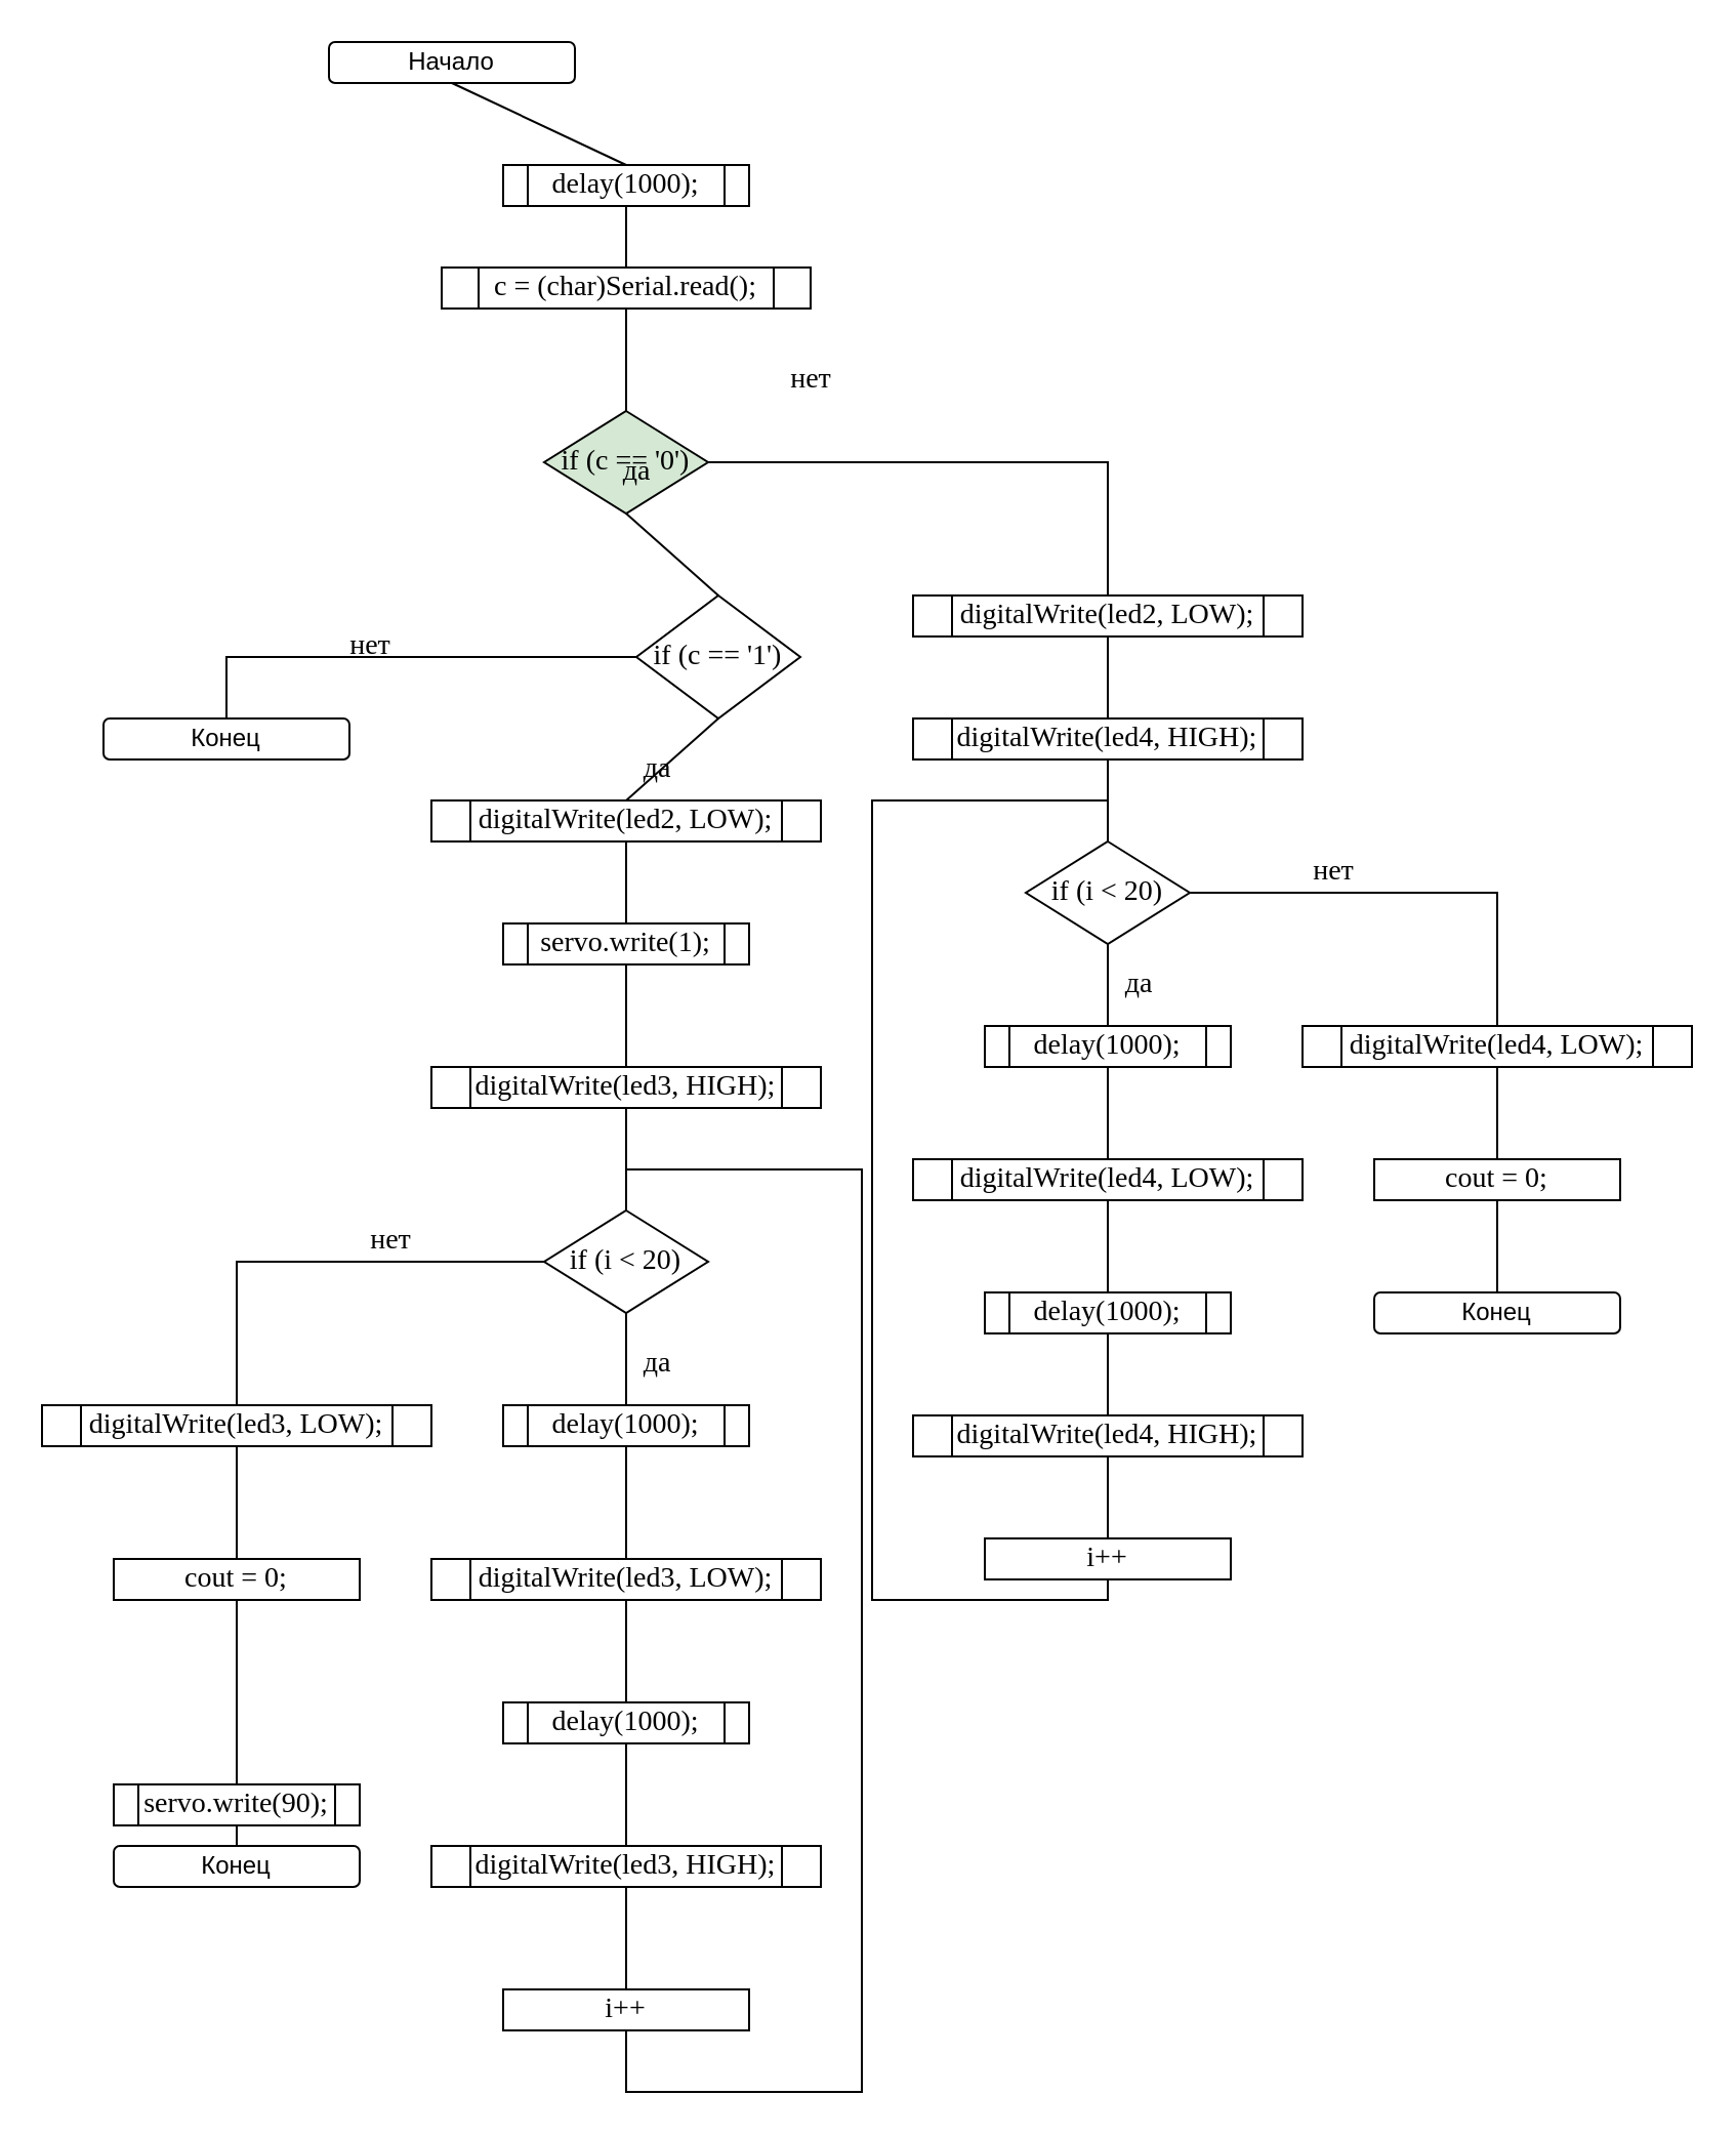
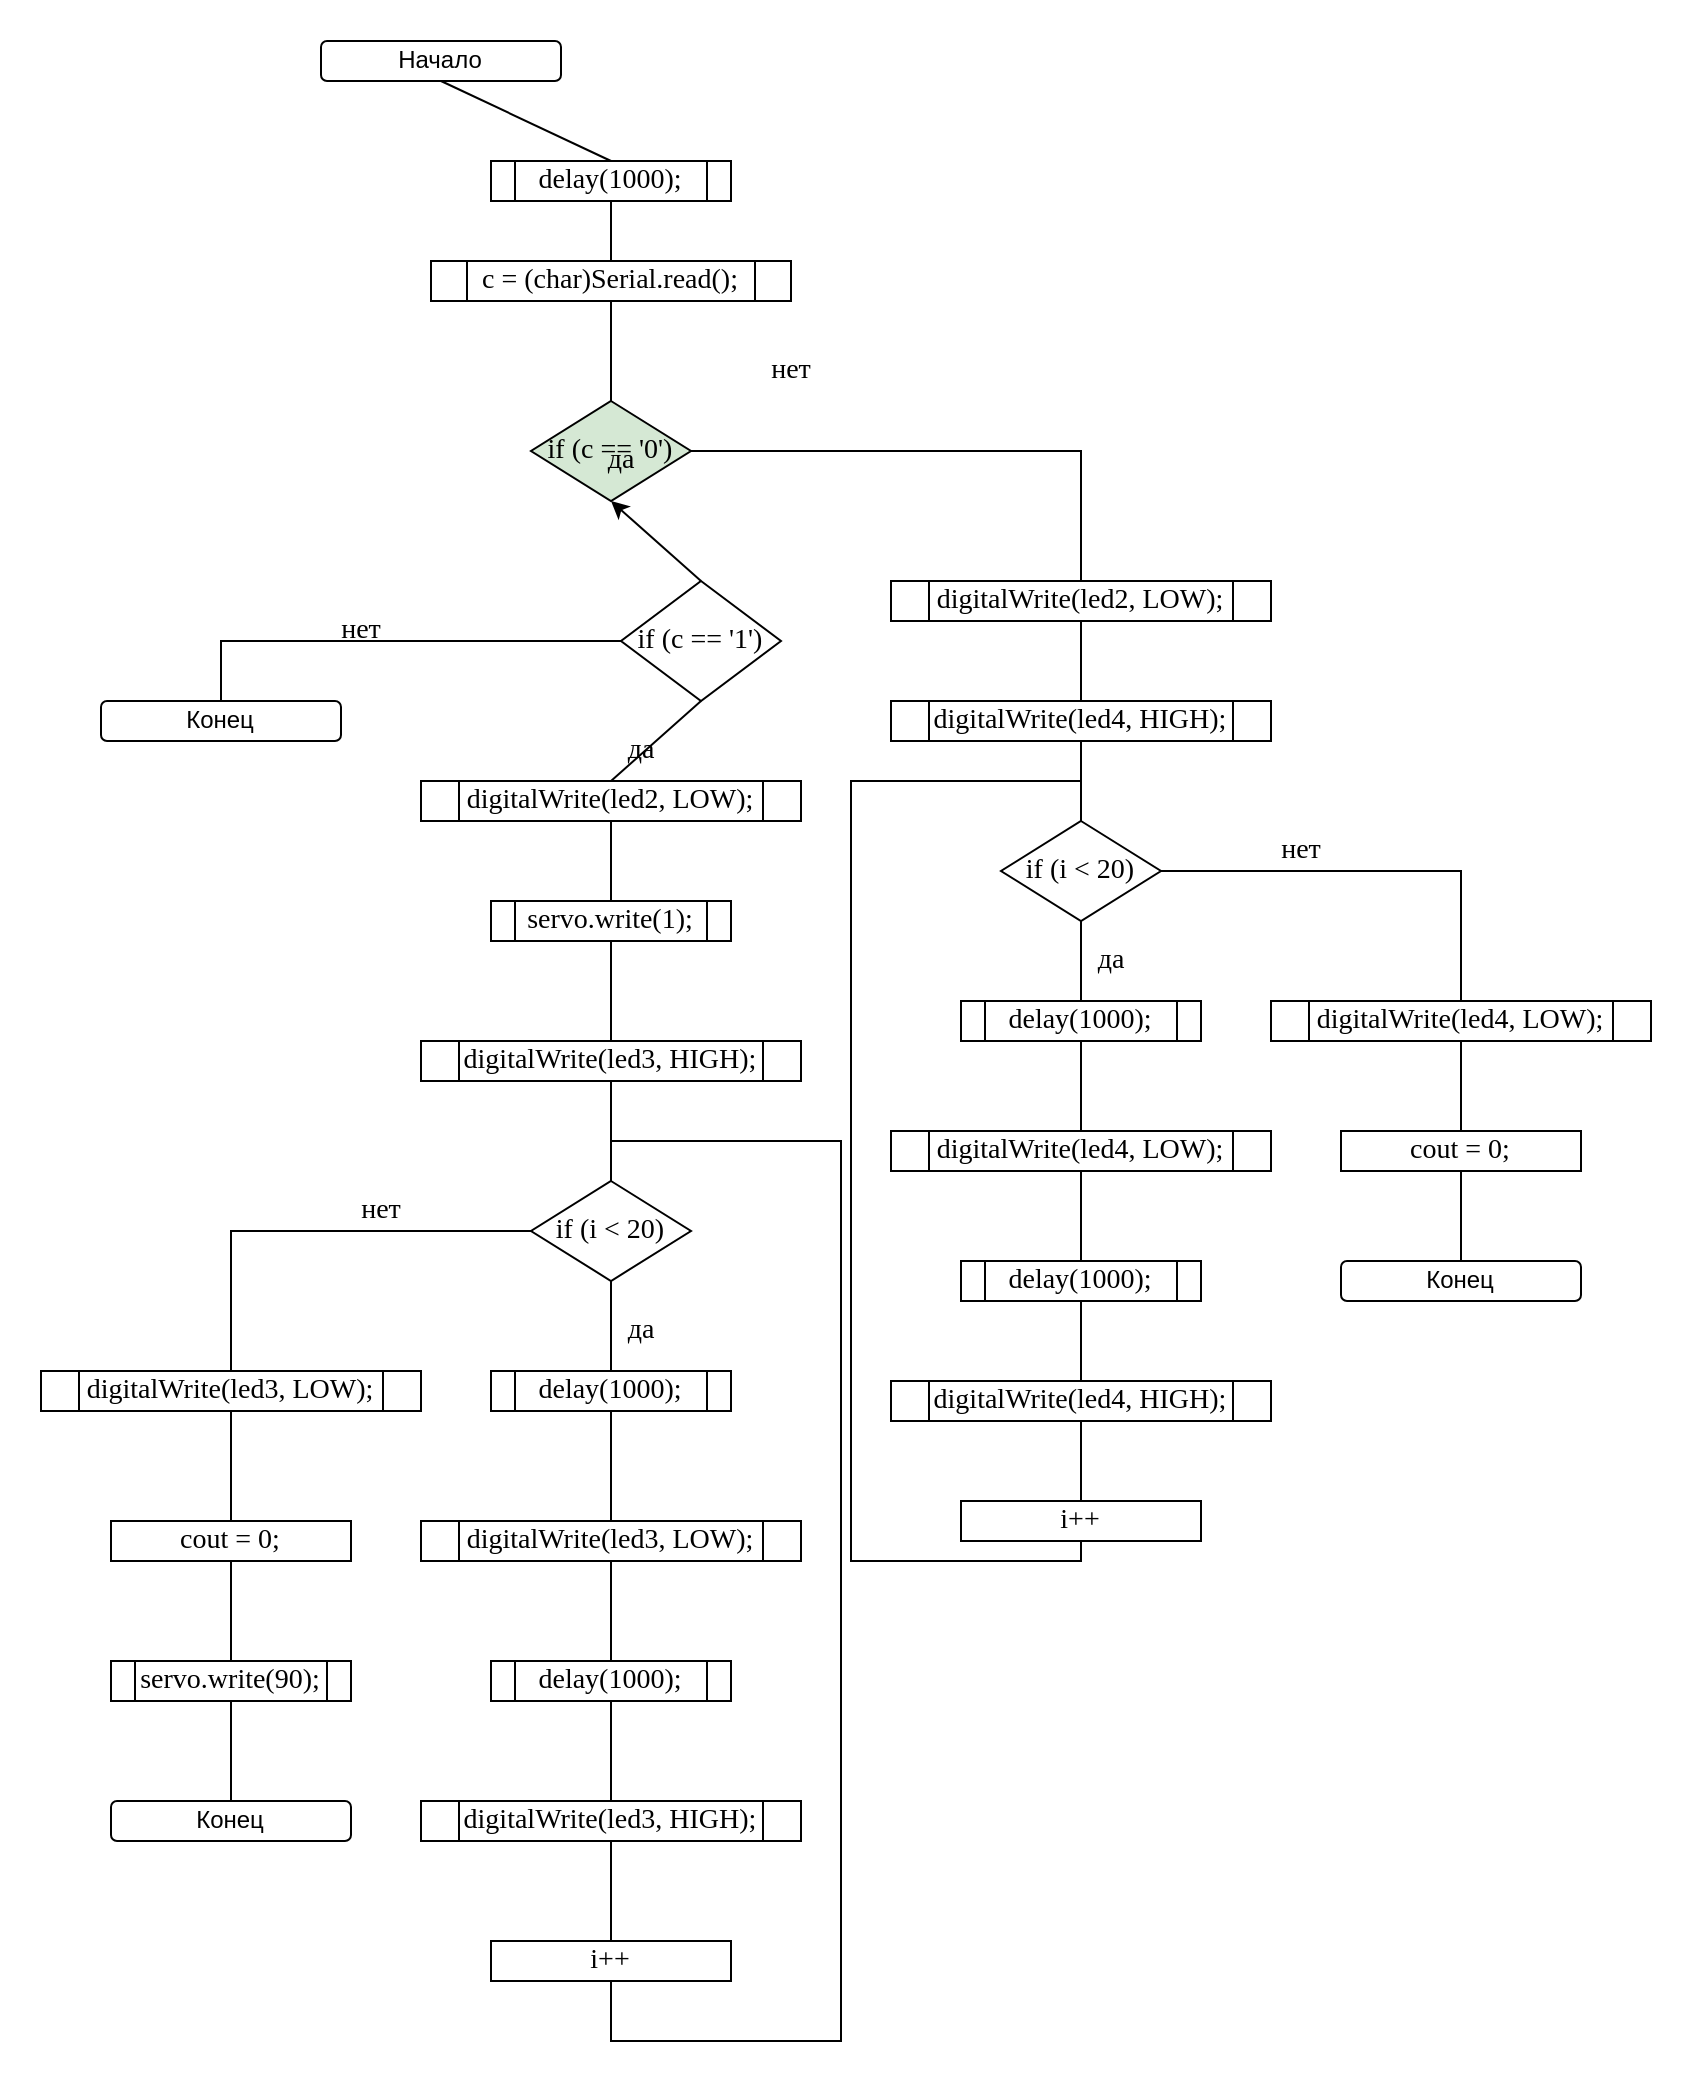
- <mxCell id="35" value="" style="endArrow=none;html=1;rounded=0;fontFamily=Times New Roman;fontSize=14;entryX=0.5;entryY=1;entryDx=0;entryDy=0;exitX=0.5;exitY=0;exitDx=0;exitDy=0;" parent="1" source="37" target="7" edge="1"><mxGeometry x="-1" width="50" height="50" relative="1" as="geometry"><mxPoint x="305" y="220" as="sourcePoint" /><mxPoint x="445" y="240" as="targetPoint" /><mxPoint as="offset" /></mxGeometry></mxCell>
+ <mxCell id="35" value="" style="endArrow=classic;html=1;rounded=0;fontFamily=Times New Roman;fontSize=14;entryX=0.5;entryY=1;entryDx=0;entryDy=0;exitX=0.5;exitY=0;exitDx=0;exitDy=0;" parent="1" source="37" target="7" edge="1"><mxGeometry x="-1" width="50" height="50" relative="1" as="geometry"><mxPoint x="305" y="220" as="sourcePoint" /><mxPoint x="445" y="240" as="targetPoint" /><mxPoint as="offset" /></mxGeometry></mxCell>
- <mxCell id="62" value="servo.write(90);" style="shape=process;whiteSpace=wrap;html=1;backgroundOutline=1;fontFamily=Times New Roman;fontSize=14;" parent="1" vertex="1"><mxGeometry x="55" y="870" width="120" height="20" as="geometry" /></mxCell>
+ <mxCell id="62" value="servo.write(90);" style="shape=process;whiteSpace=wrap;html=1;backgroundOutline=1;fontFamily=Times New Roman;fontSize=14;" parent="1" vertex="1"><mxGeometry x="55" y="830" width="120" height="20" as="geometry" /></mxCell>
